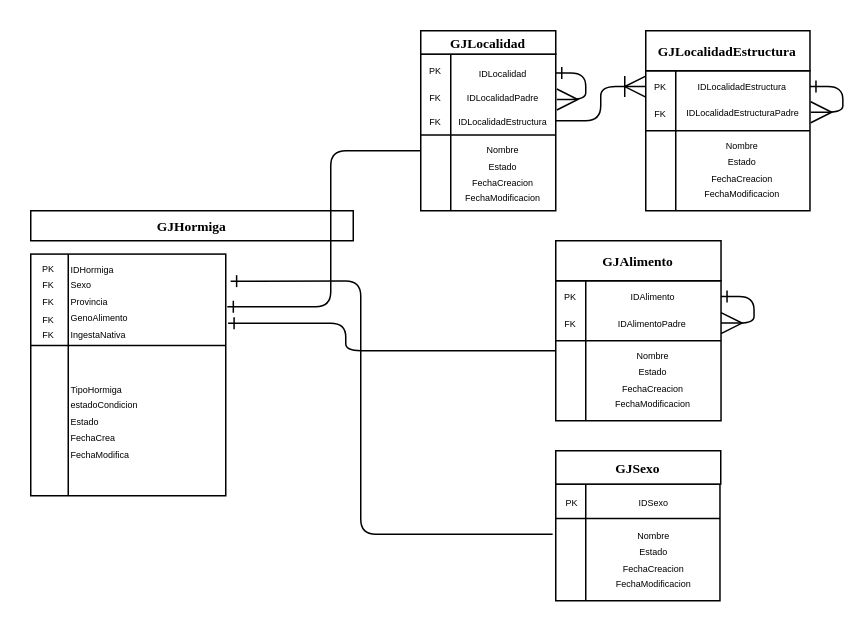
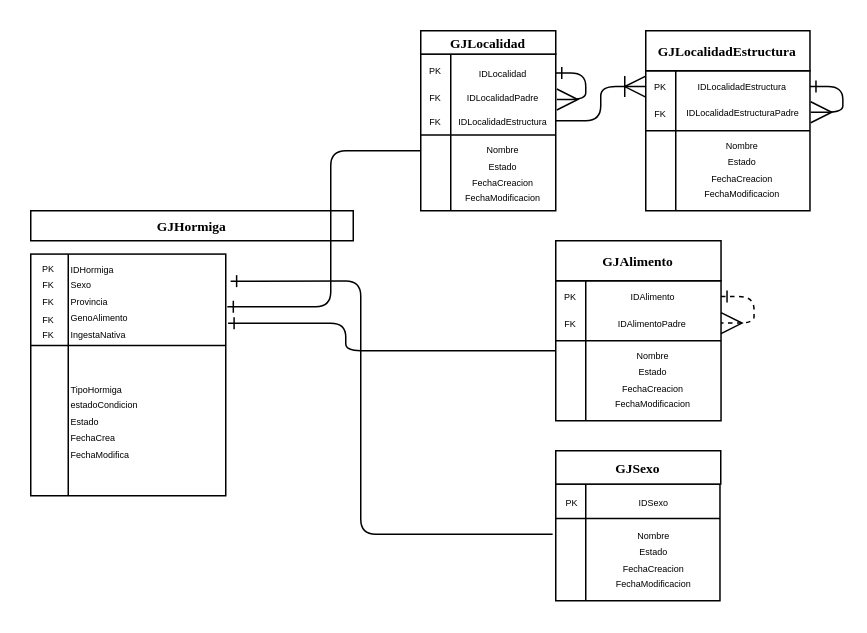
- <mxCell id="31" value="" style="endArrow=ERmany;endFill=0;endSize=12;html=1;fontFamily=Comic Sans MS;fontSize=6;startArrow=ERone;startFill=0;exitX=1;exitY=0.5;exitDx=0;exitDy=0;edgeStyle=orthogonalEdgeStyle;entryX=1;entryY=0.5;entryDx=0;entryDy=0;" parent="23" source="28" target="30" edge="1"><mxGeometry width="160" relative="1" as="geometry"><mxPoint x="110.923" y="30" as="sourcePoint" /><mxPoint x="168.956" y="60" as="targetPoint" /><Array as="points"><mxPoint x="132.226" y="37" /><mxPoint x="132.226" y="55" /></Array></mxGeometry></mxCell>
+ <mxCell id="31" value="" style="endArrow=ERmany;endFill=0;endSize=12;html=1;fontFamily=Comic Sans MS;fontSize=6;startArrow=ERone;startFill=0;exitX=1;exitY=0.5;exitDx=0;exitDy=0;edgeStyle=orthogonalEdgeStyle;entryX=1;entryY=0.5;entryDx=0;entryDy=0;dashed=1;" parent="23" source="28" target="30" edge="1"><mxGeometry width="160" relative="1" as="geometry"><mxPoint x="110.923" y="30" as="sourcePoint" /><mxPoint x="168.956" y="60" as="targetPoint" /><Array as="points"><mxPoint x="132.226" y="37" /><mxPoint x="132.226" y="55" /></Array></mxGeometry></mxCell>
